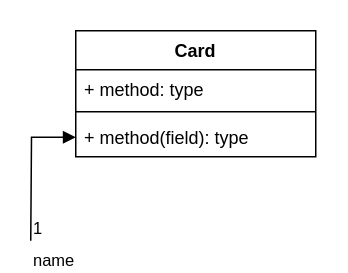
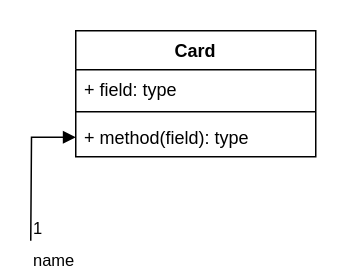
- <mxCell id="3" value="+ method: type" style="text;strokeColor=none;fillColor=none;align=left;verticalAlign=top;spacingLeft=4;spacingRight=4;overflow=hidden;rotatable=0;points=[[0,0.5],[1,0.5]];portConstraint=eastwest;whiteSpace=wrap;html=1;" parent="2" vertex="1"><mxGeometry y="26" width="160" height="24" as="geometry" /></mxCell>
+ <mxCell id="3" value="+ field: type" style="text;strokeColor=none;fillColor=none;align=left;verticalAlign=top;spacingLeft=4;spacingRight=4;overflow=hidden;rotatable=0;points=[[0,0.5],[1,0.5]];portConstraint=eastwest;whiteSpace=wrap;html=1;" parent="2" vertex="1"><mxGeometry y="26" width="160" height="24" as="geometry" /></mxCell>
